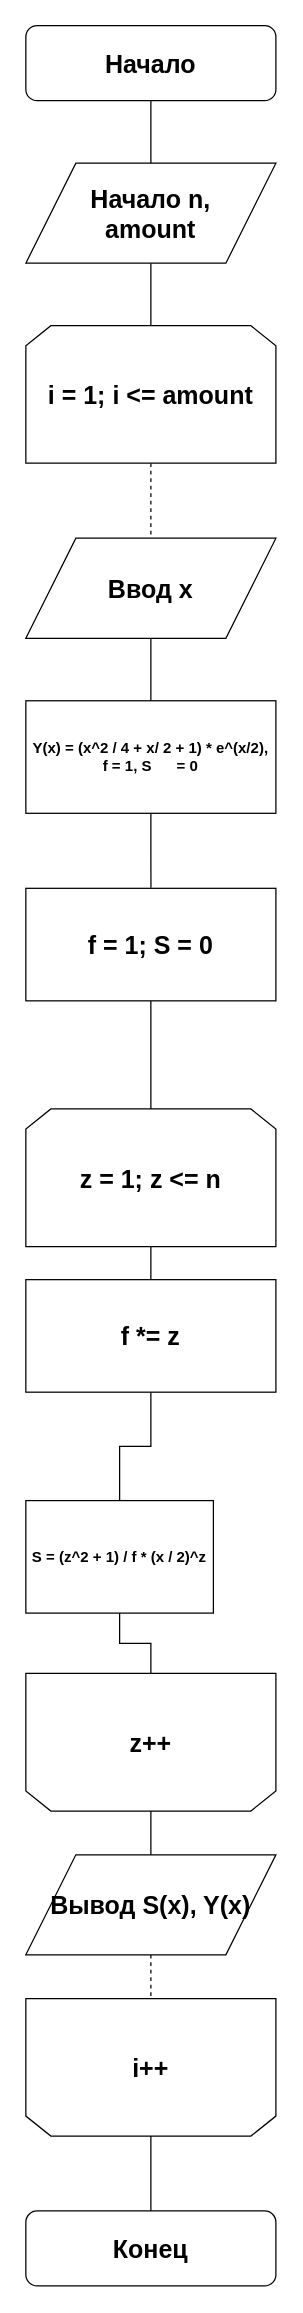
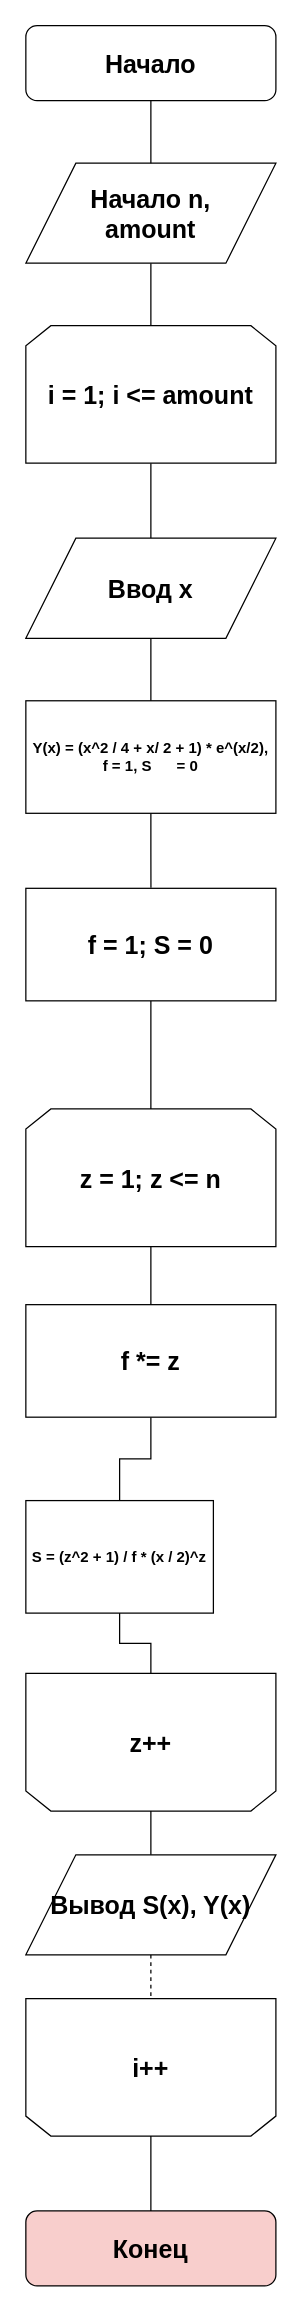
- <mxCell id="9" style="edgeStyle=orthogonalEdgeStyle;rounded=0;orthogonalLoop=1;jettySize=auto;html=1;exitX=0.5;exitY=1;exitDx=0;exitDy=0;entryX=0.5;entryY=0;entryDx=0;entryDy=0;endArrow=none;endFill=0;dashed=1;" parent="1" source="10" target="16" edge="1"><mxGeometry relative="1" as="geometry" /></mxCell>
+ <mxCell id="9" style="edgeStyle=orthogonalEdgeStyle;rounded=0;orthogonalLoop=1;jettySize=auto;html=1;exitX=0.5;exitY=1;exitDx=0;exitDy=0;entryX=0.5;entryY=0;entryDx=0;entryDy=0;endArrow=none;endFill=0;" parent="1" source="10" target="16" edge="1"><mxGeometry relative="1" as="geometry" /></mxCell>
- <mxCell id="18" value="&lt;b&gt;&lt;font style=&quot;font-size: 20px&quot;&gt;f *= z&lt;/font&gt;&lt;/b&gt;" style="rounded=0;whiteSpace=wrap;html=1;" parent="1" vertex="1"><mxGeometry x="20" y="1023" width="200" height="90" as="geometry" /></mxCell>
+ <mxCell id="18" value="&lt;b&gt;&lt;font style=&quot;font-size: 20px&quot;&gt;f *= z&lt;/font&gt;&lt;/b&gt;" style="rounded=0;whiteSpace=wrap;html=1;" parent="1" vertex="1"><mxGeometry x="20" y="1043" width="200" height="90" as="geometry" /></mxCell>
- <mxCell id="3" value="&lt;b style=&quot;font-size: 20px&quot;&gt;Конец&lt;/b&gt;" style="rounded=1;whiteSpace=wrap;html=1;" parent="1" vertex="1"><mxGeometry x="20" y="1767.857" width="200" height="60" as="geometry" /></mxCell>
+ <mxCell id="3" value="&lt;b style=&quot;font-size: 20px&quot;&gt;Конец&lt;/b&gt;" style="rounded=1;whiteSpace=wrap;html=1;fillColor=#f8cecc;" parent="1" vertex="1"><mxGeometry x="20" y="1767.857" width="200" height="60" as="geometry" /></mxCell>
